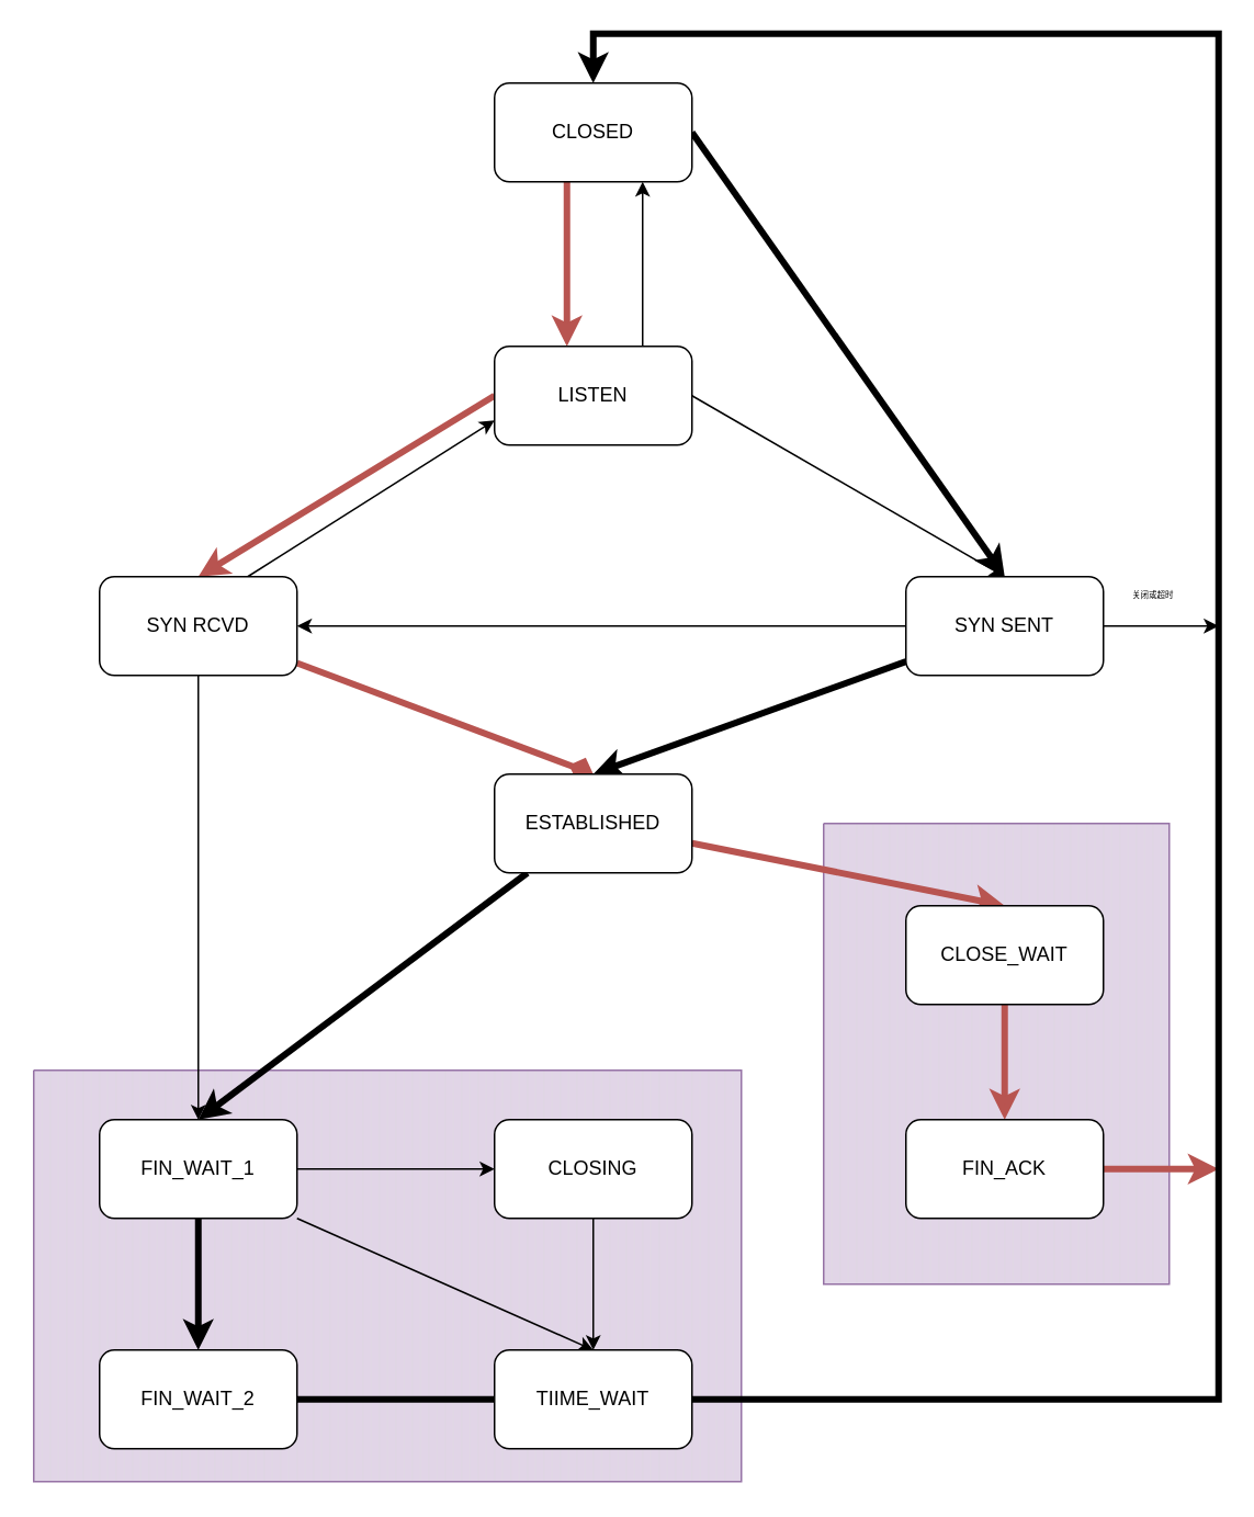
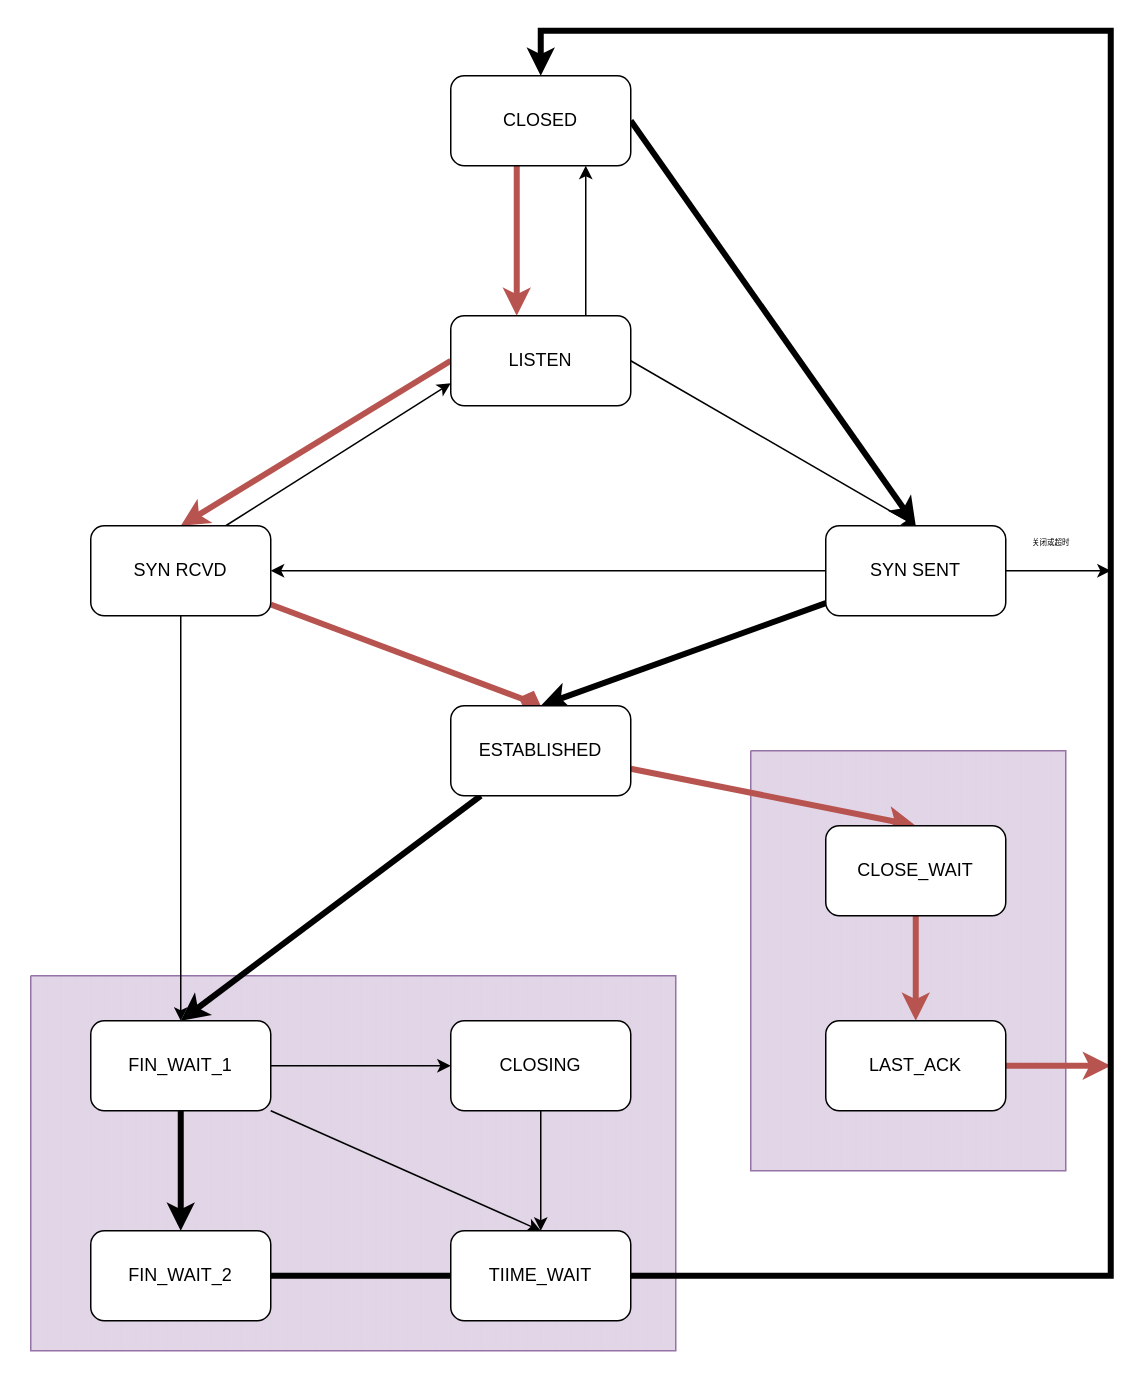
- <mxCell id="25" value="FIN_ACK" style="rounded=1;whiteSpace=wrap;html=1;" vertex="1" parent="1"><mxGeometry x="550" y="680" width="120" height="60" as="geometry" /></mxCell>
+ <mxCell id="25" value="LAST_ACK" style="rounded=1;whiteSpace=wrap;html=1;" vertex="1" parent="1"><mxGeometry x="550" y="680" width="120" height="60" as="geometry" /></mxCell>
